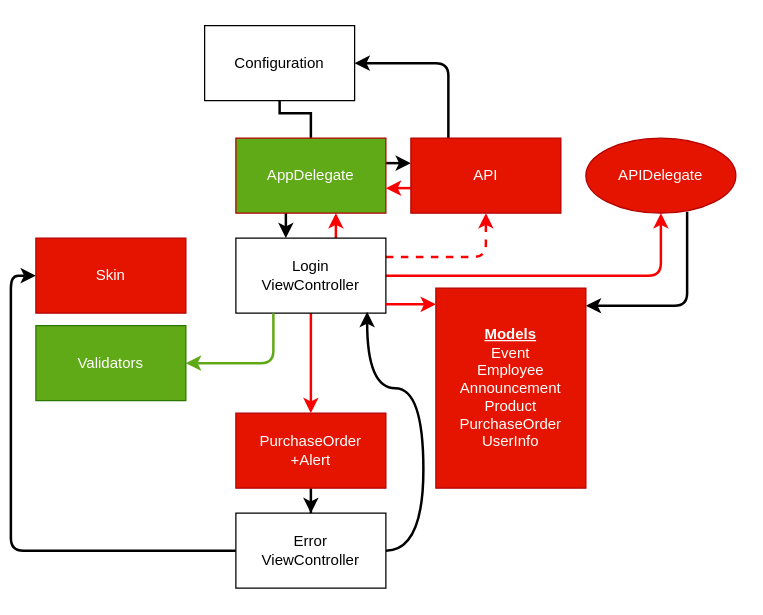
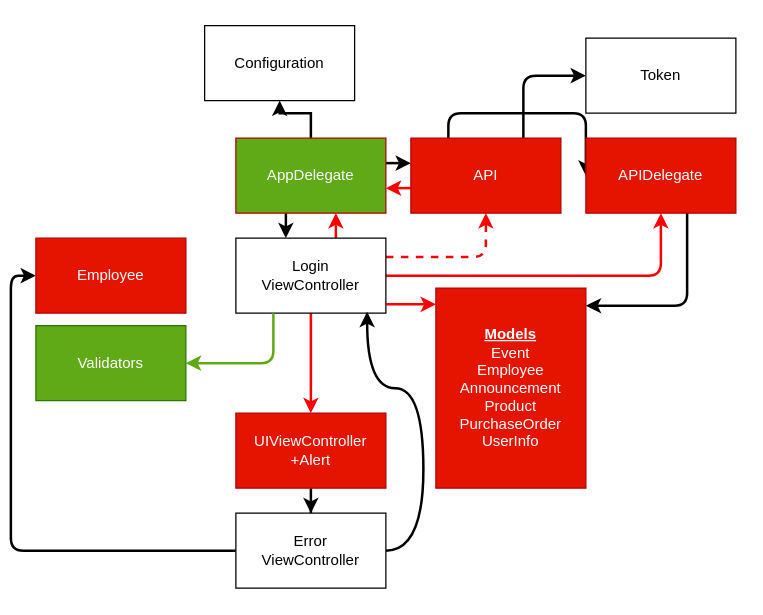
- <mxCell id="13" style="edgeStyle=orthogonalEdgeStyle;rounded=1;orthogonalLoop=1;jettySize=auto;html=1;entryX=1;entryY=0.5;entryDx=0;entryDy=0;exitX=0.25;exitY=0;exitDx=0;exitDy=0;curved=0;strokeWidth=2;" edge="1" parent="1" source="14" target="24"><mxGeometry relative="1" as="geometry" /></mxCell>
+ <mxCell id="13" style="edgeStyle=orthogonalEdgeStyle;rounded=1;orthogonalLoop=1;jettySize=auto;html=1;exitX=0.25;exitY=0;exitDx=0;exitDy=0;curved=0;strokeWidth=2;" edge="1" parent="1" source="14" target="21"><mxGeometry relative="1" as="geometry" /></mxCell>
+ <mxCell id="25" value="Token" style="whiteSpace=wrap;html=1;rounded=0;" vertex="1" parent="1"><mxGeometry x="460" y="30" width="120" height="60" as="geometry" /></mxCell>
+ <mxCell id="12" value="" style="edgeStyle=orthogonalEdgeStyle;rounded=1;orthogonalLoop=1;jettySize=auto;html=1;entryX=0;entryY=0.5;entryDx=0;entryDy=0;exitX=0.75;exitY=0;exitDx=0;exitDy=0;curved=0;strokeWidth=2;" edge="1" parent="1" source="14" target="25"><mxGeometry relative="1" as="geometry" /></mxCell>
- <mxCell id="9" style="edgeStyle=orthogonalEdgeStyle;rounded=0;orthogonalLoop=1;jettySize=auto;html=1;entryX=0.5;entryY=1;entryDx=0;entryDy=0;strokeWidth=2;endArrow=none;" edge="1" parent="1" source="10" target="24"><mxGeometry relative="1" as="geometry" /></mxCell>
+ <mxCell id="9" style="edgeStyle=orthogonalEdgeStyle;rounded=0;orthogonalLoop=1;jettySize=auto;html=1;entryX=0.5;entryY=1;entryDx=0;entryDy=0;strokeWidth=2;" edge="1" parent="1" source="10" target="24"><mxGeometry relative="1" as="geometry" /></mxCell>
- <mxCell id="21" value="APIDelegate" style="ellipse;whiteSpace=wrap;html=1;fillColor=#e51400;fontColor=#ffffff;strokeColor=#B20000;" vertex="1" parent="1"><mxGeometry x="460" y="110" width="120" height="60" as="geometry" /></mxCell>
+ <mxCell id="21" value="APIDelegate" style="whiteSpace=wrap;html=1;rounded=0;fillColor=#e51400;fontColor=#ffffff;strokeColor=#B20000;" vertex="1" parent="1"><mxGeometry x="460" y="110" width="120" height="60" as="geometry" /></mxCell>
- <mxCell id="15" value="Skin" style="whiteSpace=wrap;html=1;rounded=0;fillColor=#e51400;fontColor=#ffffff;strokeColor=#B20000;" parent="1" vertex="1"><mxGeometry x="20" y="190" width="120" height="60" as="geometry" /></mxCell>
+ <mxCell id="15" value="Employee" style="whiteSpace=wrap;html=1;rounded=0;fillColor=#e51400;fontColor=#ffffff;strokeColor=#B20000;" parent="1" vertex="1"><mxGeometry x="20" y="190" width="120" height="60" as="geometry" /></mxCell>
- <mxCell id="17" value="PurchaseOrder&lt;br&gt;+Alert" style="rounded=0;whiteSpace=wrap;html=1;fillColor=#e51400;fontColor=#ffffff;strokeColor=#B20000;" parent="1" vertex="1"><mxGeometry x="180" y="330" width="120" height="60" as="geometry" /></mxCell>
+ <mxCell id="17" value="UIViewController&lt;br&gt;+Alert" style="rounded=0;whiteSpace=wrap;html=1;fillColor=#e51400;fontColor=#ffffff;strokeColor=#B20000;" parent="1" vertex="1"><mxGeometry x="180" y="330" width="120" height="60" as="geometry" /></mxCell>
